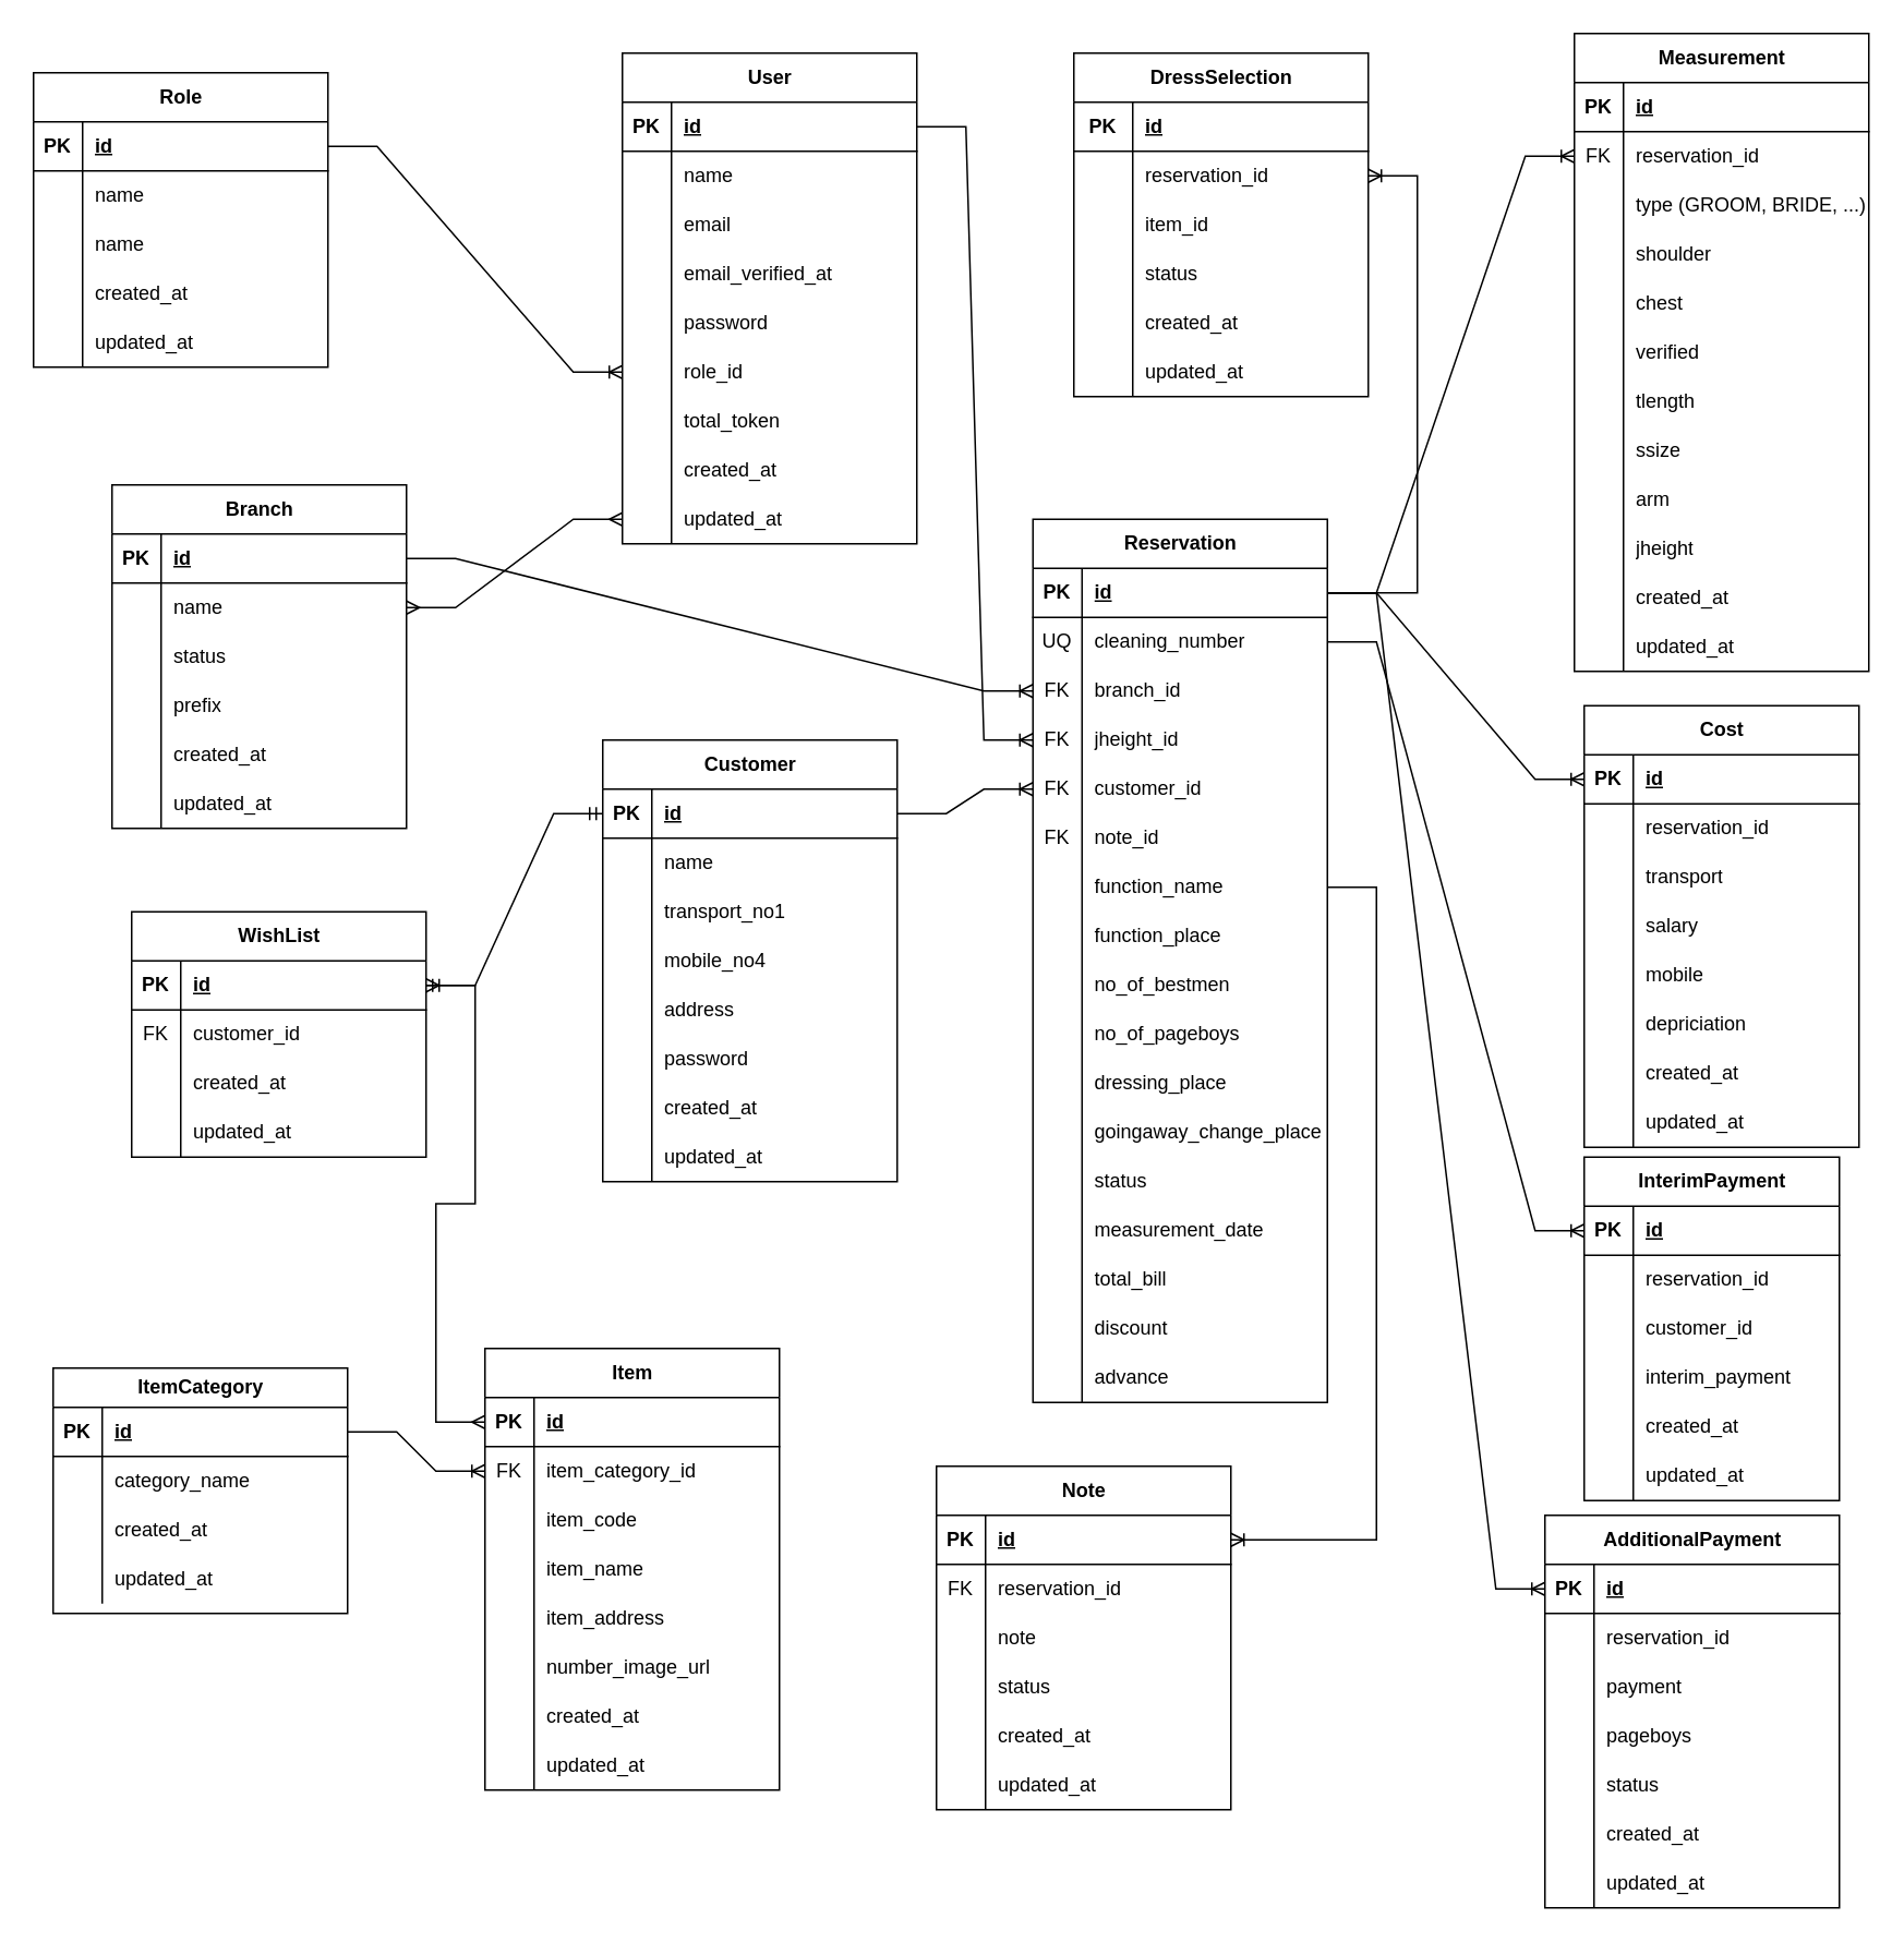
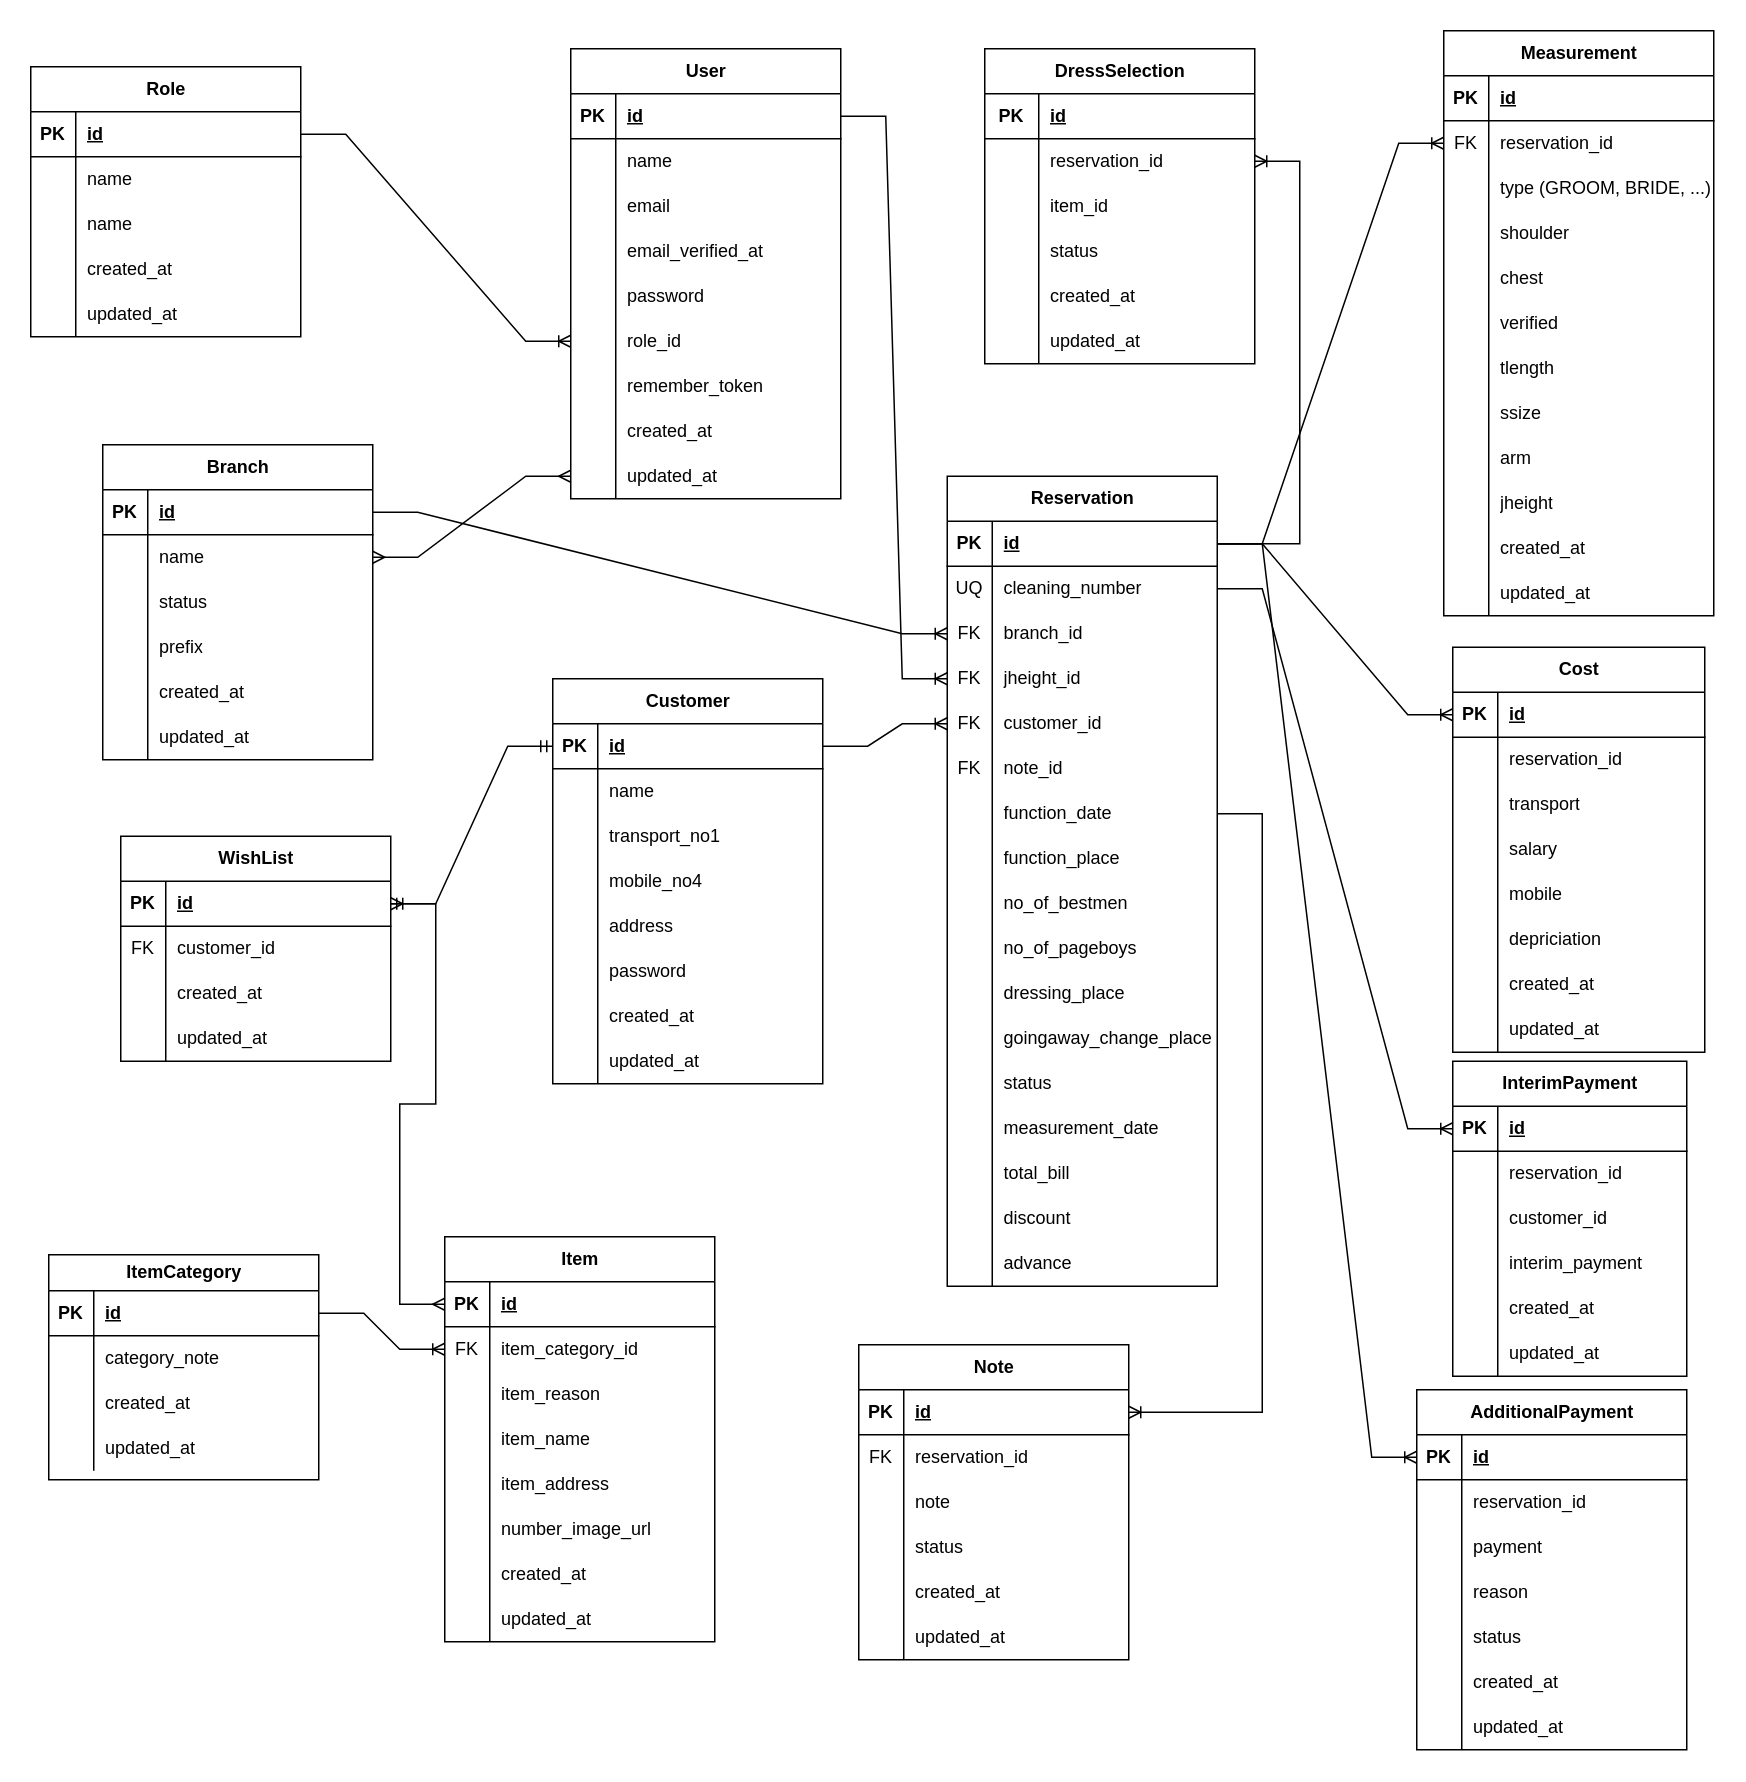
- <mxCell id="23" value="total_token" style="shape=partialRectangle;connectable=0;fillColor=none;top=0;left=0;bottom=0;right=0;align=left;spacingLeft=6;overflow=hidden;whiteSpace=wrap;html=1;" vertex="1" parent="21"><mxGeometry x="30" width="150" height="30" as="geometry"><mxRectangle width="150" height="30" as="alternateBounds" /></mxGeometry></mxCell>
+ <mxCell id="23" value="remember_token" style="shape=partialRectangle;connectable=0;fillColor=none;top=0;left=0;bottom=0;right=0;align=left;spacingLeft=6;overflow=hidden;whiteSpace=wrap;html=1;" vertex="1" parent="21"><mxGeometry x="30" width="150" height="30" as="geometry"><mxRectangle width="150" height="30" as="alternateBounds" /></mxGeometry></mxCell>
- <mxCell id="237" value="function_name" style="shape=partialRectangle;connectable=0;fillColor=none;top=0;left=0;bottom=0;right=0;align=left;spacingLeft=6;overflow=hidden;whiteSpace=wrap;html=1;" vertex="1" parent="235"><mxGeometry x="30" width="150" height="30" as="geometry"><mxRectangle width="150" height="30" as="alternateBounds" /></mxGeometry></mxCell>
+ <mxCell id="237" value="function_date" style="shape=partialRectangle;connectable=0;fillColor=none;top=0;left=0;bottom=0;right=0;align=left;spacingLeft=6;overflow=hidden;whiteSpace=wrap;html=1;" vertex="1" parent="235"><mxGeometry x="30" width="150" height="30" as="geometry"><mxRectangle width="150" height="30" as="alternateBounds" /></mxGeometry></mxCell>
- <mxCell id="108" value="category_name" style="shape=partialRectangle;connectable=0;fillColor=none;top=0;left=0;bottom=0;right=0;align=left;spacingLeft=6;overflow=hidden;whiteSpace=wrap;html=1;" vertex="1" parent="106"><mxGeometry x="30" width="150" height="30" as="geometry"><mxRectangle width="150" height="30" as="alternateBounds" /></mxGeometry></mxCell>
+ <mxCell id="108" value="category_note" style="shape=partialRectangle;connectable=0;fillColor=none;top=0;left=0;bottom=0;right=0;align=left;spacingLeft=6;overflow=hidden;whiteSpace=wrap;html=1;" vertex="1" parent="106"><mxGeometry x="30" width="150" height="30" as="geometry"><mxRectangle width="150" height="30" as="alternateBounds" /></mxGeometry></mxCell>
- <mxCell id="124" value="item_code" style="shape=partialRectangle;connectable=0;fillColor=none;top=0;left=0;bottom=0;right=0;align=left;spacingLeft=6;overflow=hidden;whiteSpace=wrap;html=1;" vertex="1" parent="122"><mxGeometry x="30" width="150" height="30" as="geometry"><mxRectangle width="150" height="30" as="alternateBounds" /></mxGeometry></mxCell>
+ <mxCell id="124" value="item_reason" style="shape=partialRectangle;connectable=0;fillColor=none;top=0;left=0;bottom=0;right=0;align=left;spacingLeft=6;overflow=hidden;whiteSpace=wrap;html=1;" vertex="1" parent="122"><mxGeometry x="30" width="150" height="30" as="geometry"><mxRectangle width="150" height="30" as="alternateBounds" /></mxGeometry></mxCell>
- <mxCell id="324" value="pageboys" style="shape=partialRectangle;connectable=0;fillColor=none;top=0;left=0;bottom=0;right=0;align=left;spacingLeft=6;overflow=hidden;whiteSpace=wrap;html=1;" vertex="1" parent="322"><mxGeometry x="30" width="150" height="30" as="geometry"><mxRectangle width="150" height="30" as="alternateBounds" /></mxGeometry></mxCell>
+ <mxCell id="324" value="reason" style="shape=partialRectangle;connectable=0;fillColor=none;top=0;left=0;bottom=0;right=0;align=left;spacingLeft=6;overflow=hidden;whiteSpace=wrap;html=1;" vertex="1" parent="322"><mxGeometry x="30" width="150" height="30" as="geometry"><mxRectangle width="150" height="30" as="alternateBounds" /></mxGeometry></mxCell>
